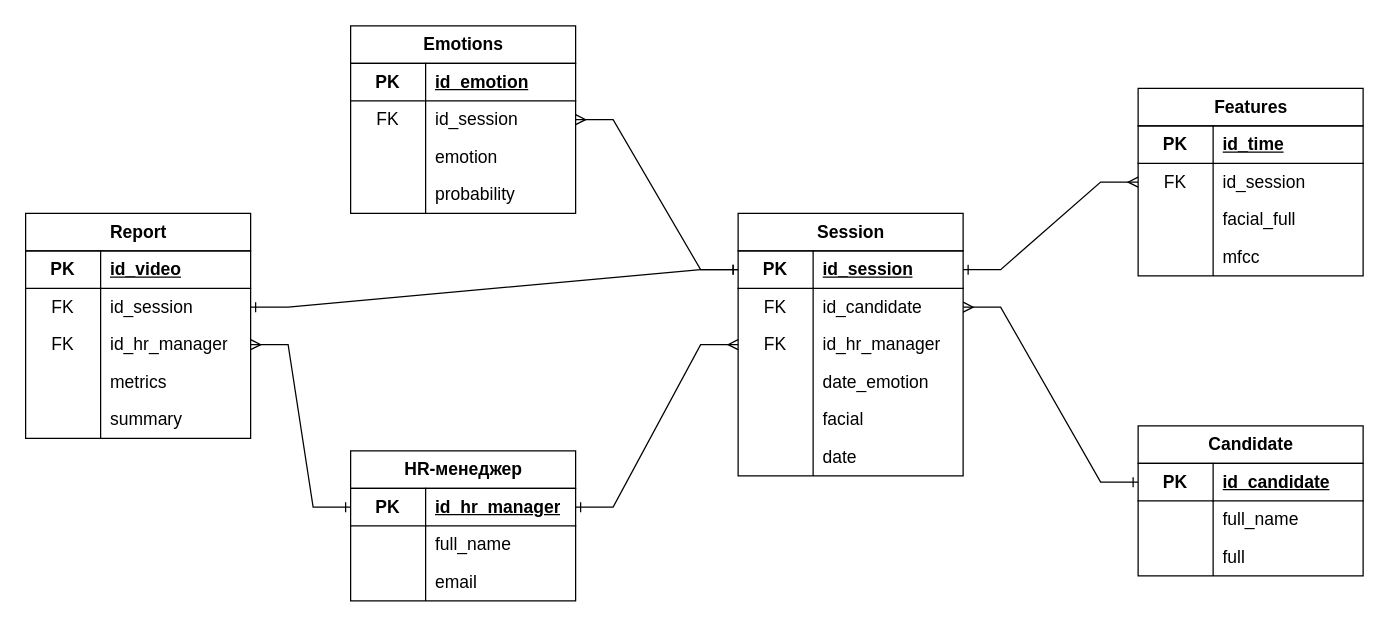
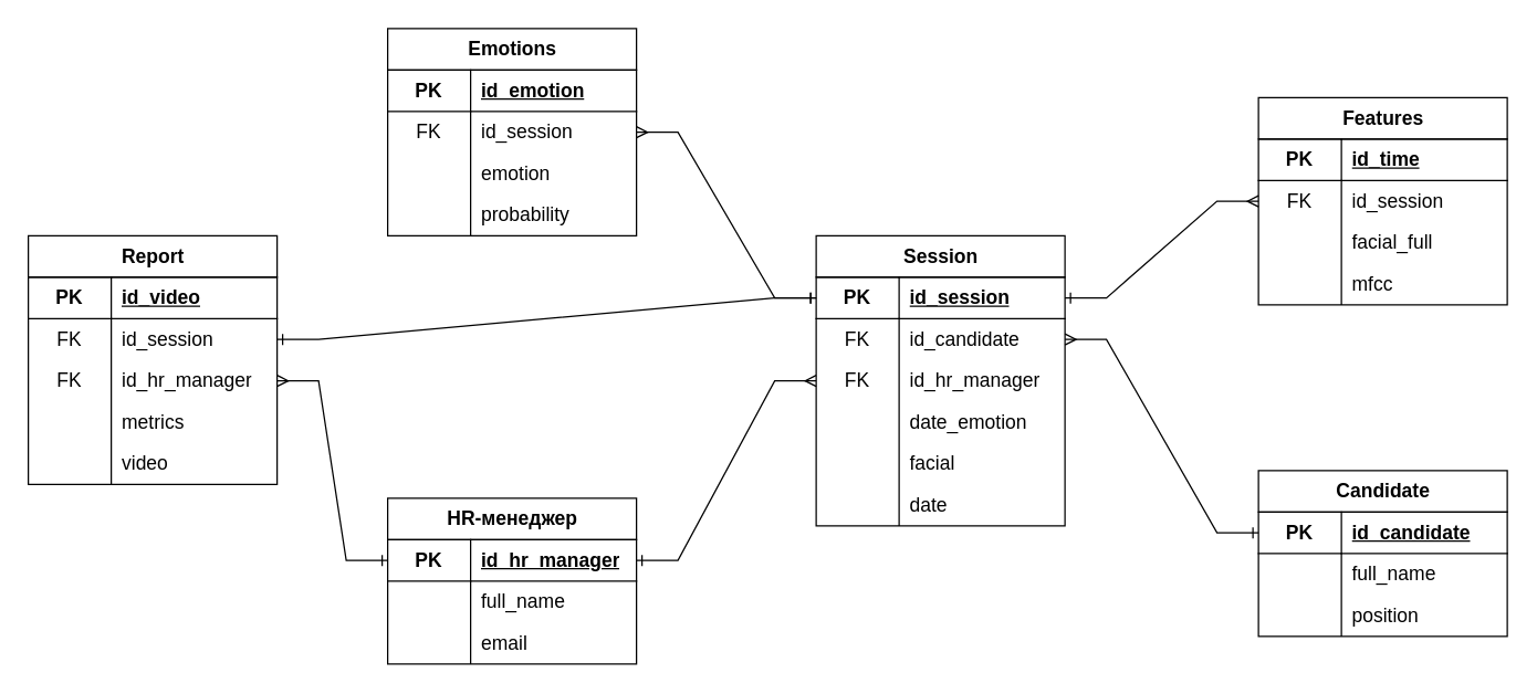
- <mxCell id="82" value="&lt;div&gt;summary&lt;/div&gt;" style="shape=partialRectangle;connectable=0;fillColor=none;top=0;left=0;bottom=0;right=0;align=left;spacingLeft=6;overflow=hidden;verticalAlign=middle;horizontal=1;spacingTop=0;html=1;fontSize=14;" vertex="1" parent="80"><mxGeometry x="60" width="120" height="30" as="geometry"><mxRectangle width="120" height="30" as="alternateBounds" /></mxGeometry></mxCell>
+ <mxCell id="82" value="&lt;div&gt;video&lt;/div&gt;" style="shape=partialRectangle;connectable=0;fillColor=none;top=0;left=0;bottom=0;right=0;align=left;spacingLeft=6;overflow=hidden;verticalAlign=middle;horizontal=1;spacingTop=0;html=1;fontSize=14;" vertex="1" parent="80"><mxGeometry x="60" width="120" height="30" as="geometry"><mxRectangle width="120" height="30" as="alternateBounds" /></mxGeometry></mxCell>
- <mxCell id="21" value="&lt;div&gt;full&lt;/div&gt;" style="shape=partialRectangle;connectable=0;fillColor=none;top=0;left=0;bottom=0;right=0;align=left;spacingLeft=6;overflow=hidden;verticalAlign=middle;horizontal=1;spacingTop=0;html=1;fontSize=14;" vertex="1" parent="19"><mxGeometry x="60" width="120" height="30" as="geometry"><mxRectangle width="120" height="30" as="alternateBounds" /></mxGeometry></mxCell>
+ <mxCell id="21" value="&lt;div&gt;position&lt;/div&gt;" style="shape=partialRectangle;connectable=0;fillColor=none;top=0;left=0;bottom=0;right=0;align=left;spacingLeft=6;overflow=hidden;verticalAlign=middle;horizontal=1;spacingTop=0;html=1;fontSize=14;" vertex="1" parent="19"><mxGeometry x="60" width="120" height="30" as="geometry"><mxRectangle width="120" height="30" as="alternateBounds" /></mxGeometry></mxCell>
